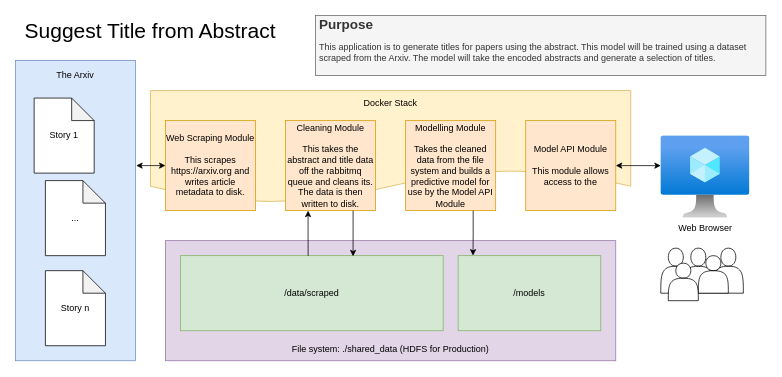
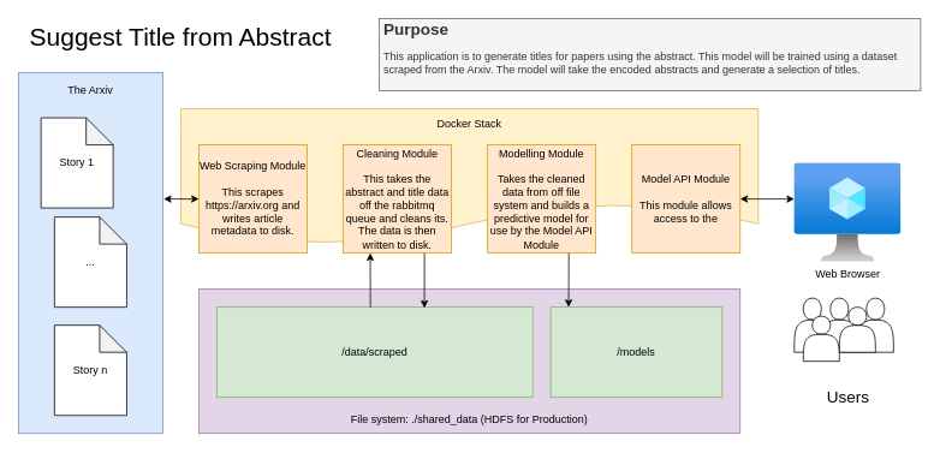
- <mxCell id="11" value="&lt;div&gt;Modelling Module&lt;/div&gt;&lt;div&gt;&lt;br&gt;&lt;/div&gt;&lt;div&gt;Takes the cleaned data from the file system and builds a predictive model for use by the Model API Module&lt;br&gt;&lt;/div&gt;" style="rounded=0;whiteSpace=wrap;html=1;fillColor=#ffe6cc;strokeColor=#d79b00;" parent="1" vertex="1"><mxGeometry x="540" y="160" width="120" height="120" as="geometry" /></mxCell>
+ <mxCell id="11" value="&lt;div&gt;Modelling Module&lt;/div&gt;&lt;div&gt;&lt;br&gt;&lt;/div&gt;&lt;div&gt;Takes the cleaned data from off file system and builds a predictive model for use by the Model API Module&lt;br&gt;&lt;/div&gt;" style="rounded=0;whiteSpace=wrap;html=1;fillColor=#ffe6cc;strokeColor=#d79b00;" parent="1" vertex="1"><mxGeometry x="540" y="160" width="120" height="120" as="geometry" /></mxCell>
+ <mxCell id="22" value="Users" style="text;html=1;strokeColor=none;fillColor=none;align=center;verticalAlign=middle;whiteSpace=wrap;rounded=0;fontSize=18;" parent="1" vertex="1"><mxGeometry x="880" y="420" width="120" height="40" as="geometry" /></mxCell>
